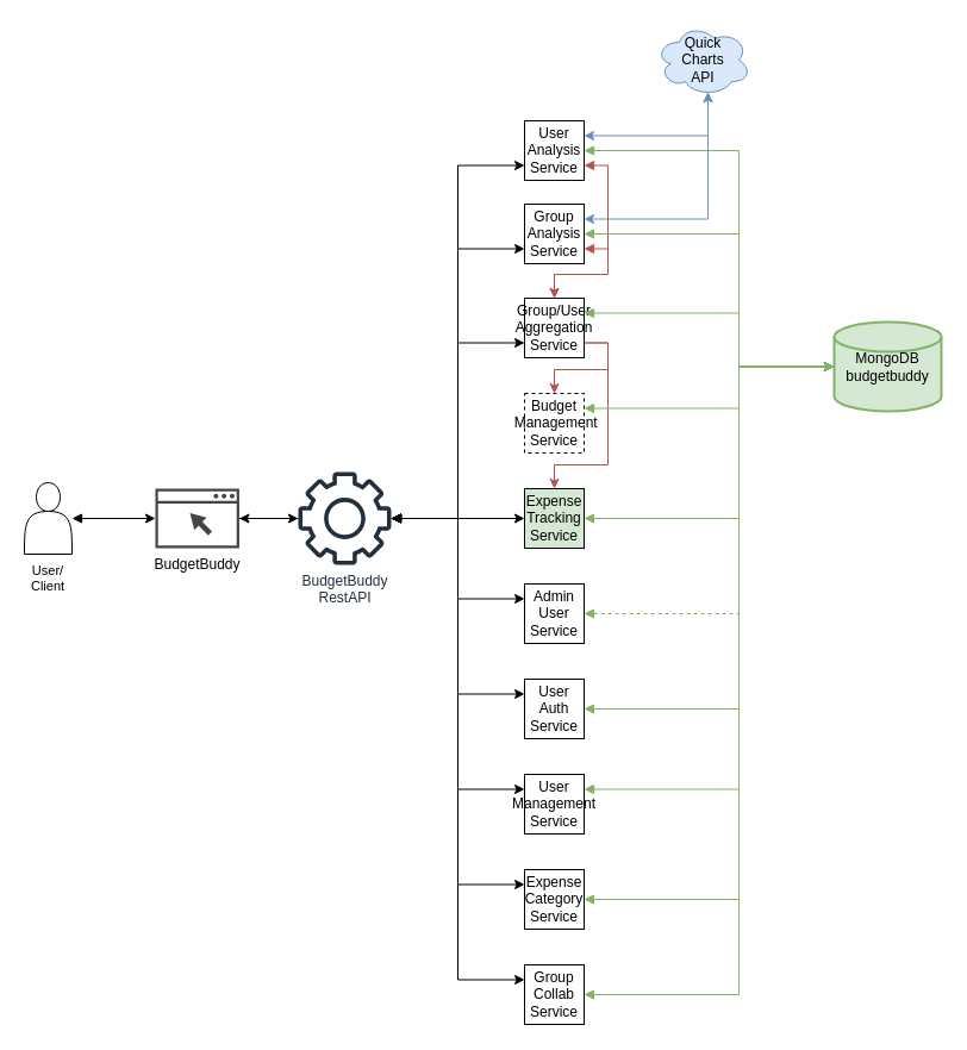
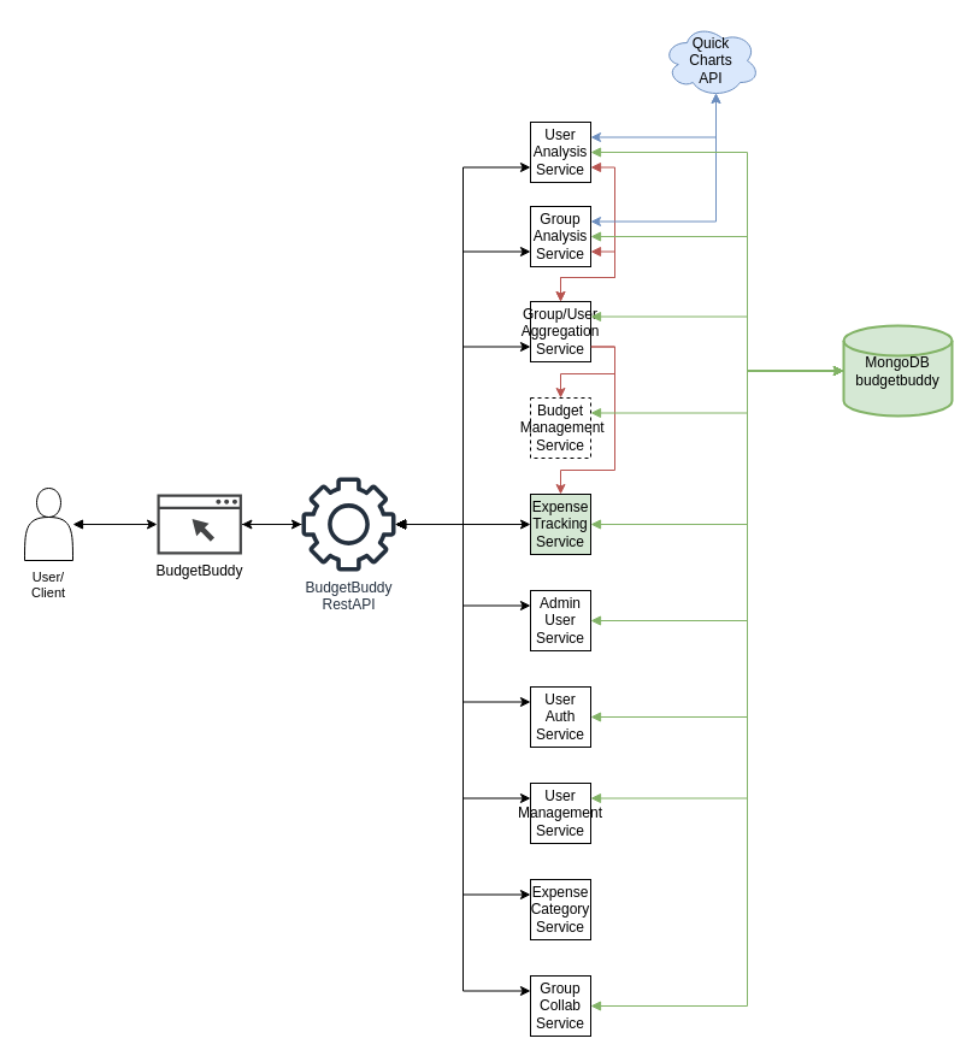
- <mxCell id="38" style="edgeStyle=orthogonalEdgeStyle;rounded=0;orthogonalLoop=1;jettySize=auto;html=1;entryX=0;entryY=0.5;entryDx=0;entryDy=0;entryPerimeter=0;startArrow=block;startFill=1;fillColor=#d5e8d4;strokeColor=#82b366;dashed=1;" edge="1" parent="1" source="33" target="19"><mxGeometry relative="1" as="geometry"><Array as="points"><mxPoint x="620" y="515" /><mxPoint x="620" y="308" /></Array></mxGeometry></mxCell>
+ <mxCell id="38" style="edgeStyle=orthogonalEdgeStyle;rounded=0;orthogonalLoop=1;jettySize=auto;html=1;entryX=0;entryY=0.5;entryDx=0;entryDy=0;entryPerimeter=0;startArrow=block;startFill=1;fillColor=#d5e8d4;strokeColor=#82b366;" edge="1" parent="1" source="33" target="19"><mxGeometry relative="1" as="geometry"><Array as="points"><mxPoint x="620" y="515" /><mxPoint x="620" y="308" /></Array></mxGeometry></mxCell>
- <mxCell id="41" style="edgeStyle=orthogonalEdgeStyle;rounded=0;orthogonalLoop=1;jettySize=auto;html=1;exitX=1;exitY=0.5;exitDx=0;exitDy=0;entryX=0;entryY=0.5;entryDx=0;entryDy=0;entryPerimeter=0;startArrow=block;startFill=1;fillColor=#d5e8d4;strokeColor=#82b366;" edge="1" parent="1" source="36" target="19"><mxGeometry relative="1" as="geometry"><Array as="points"><mxPoint x="620" y="755" /><mxPoint x="620" y="308" /></Array></mxGeometry></mxCell>
